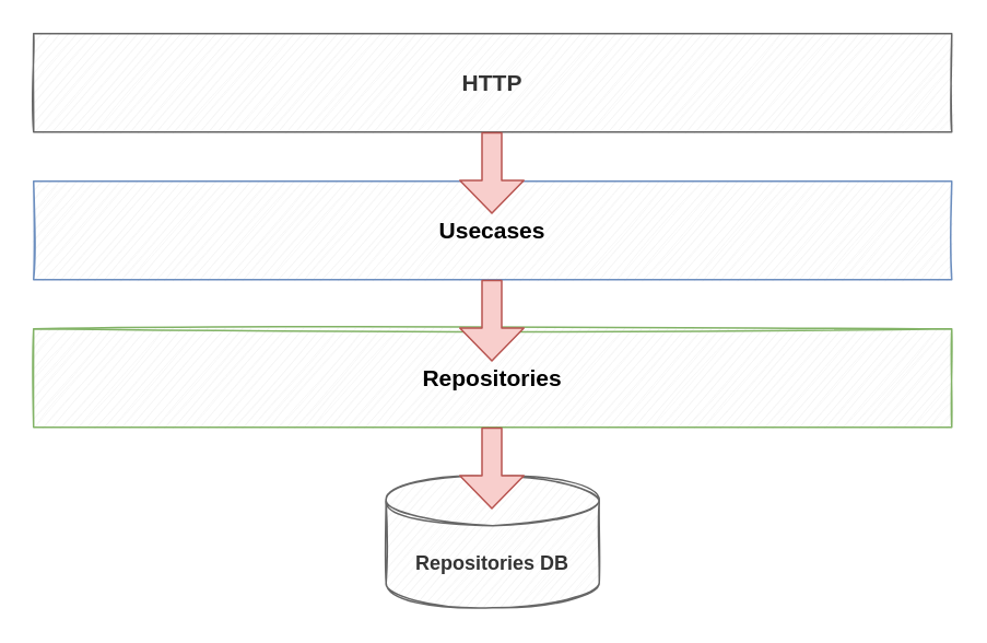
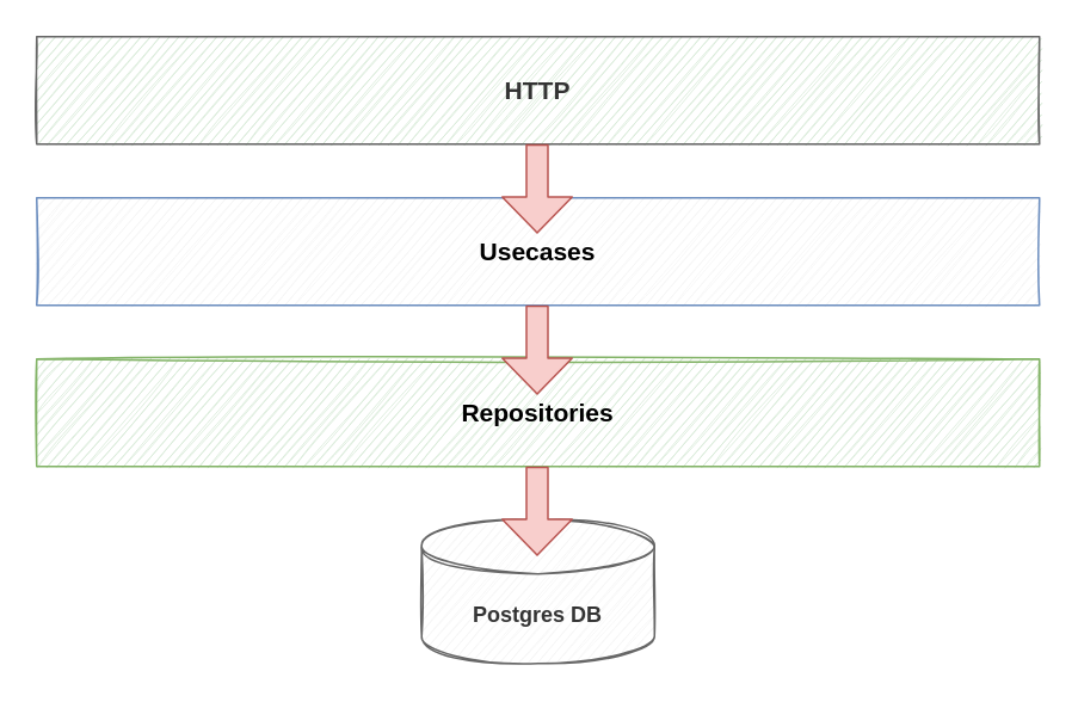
- <mxCell id="2" value="&lt;font style=&quot;font-size: 14px&quot;&gt;&lt;b&gt;&lt;font style=&quot;font-size: 14px&quot;&gt;&lt;b&gt; HTTP&lt;/b&gt;&lt;/font&gt;&lt;/b&gt;&lt;/font&gt;&lt;font style=&quot;font-size: 14px&quot;&gt;&lt;br&gt;&lt;/font&gt;" style="rounded=0;whiteSpace=wrap;html=1;fontColor=#333333;strokeColor=#666666;fillColor=#f5f5f5;sketch=1;" parent="1" vertex="1"><mxGeometry x="20" y="20" width="560" height="60" as="geometry" /></mxCell>
+ <mxCell id="2" value="&lt;font style=&quot;font-size: 14px&quot;&gt;&lt;b&gt;&lt;font style=&quot;font-size: 14px&quot;&gt;&lt;b&gt; HTTP&lt;/b&gt;&lt;/font&gt;&lt;/b&gt;&lt;/font&gt;&lt;font style=&quot;font-size: 14px&quot;&gt;&lt;br&gt;&lt;/font&gt;" style="rounded=0;whiteSpace=wrap;html=1;fontColor=#333333;strokeColor=#666666;fillColor=#d5e8d4;sketch=1;" parent="1" vertex="1"><mxGeometry x="20" y="20" width="560" height="60" as="geometry" /></mxCell>
- <mxCell id="4" value="&lt;b&gt;&lt;font style=&quot;font-size: 14px&quot;&gt;Repositories&lt;/font&gt;&lt;/b&gt;" style="rounded=0;whiteSpace=wrap;html=1;strokeColor=#82b366;fillColor=#f5f5f5;sketch=1;" parent="1" vertex="1"><mxGeometry x="20" y="200" width="560" height="60" as="geometry" /></mxCell>
+ <mxCell id="4" value="&lt;b&gt;&lt;font style=&quot;font-size: 14px&quot;&gt;Repositories&lt;/font&gt;&lt;/b&gt;" style="rounded=0;whiteSpace=wrap;html=1;strokeColor=#82b366;fillColor=#d5e8d4;sketch=1;" parent="1" vertex="1"><mxGeometry x="20" y="200" width="560" height="60" as="geometry" /></mxCell>
- <mxCell id="5" value="&lt;b&gt;Repositories DB&lt;/b&gt;" style="shape=cylinder3;whiteSpace=wrap;html=1;boundedLbl=1;backgroundOutline=1;size=15;rounded=0;sketch=1;fontColor=#333333;strokeColor=#666666;fillColor=#f5f5f5;" parent="1" vertex="1"><mxGeometry x="235" y="290" width="130" height="80" as="geometry" /></mxCell>
+ <mxCell id="5" value="&lt;b&gt;Postgres DB&lt;/b&gt;" style="shape=cylinder3;whiteSpace=wrap;html=1;boundedLbl=1;backgroundOutline=1;size=15;rounded=0;sketch=1;fontColor=#333333;strokeColor=#666666;fillColor=#f5f5f5;" parent="1" vertex="1"><mxGeometry x="235" y="290" width="130" height="80" as="geometry" /></mxCell>
